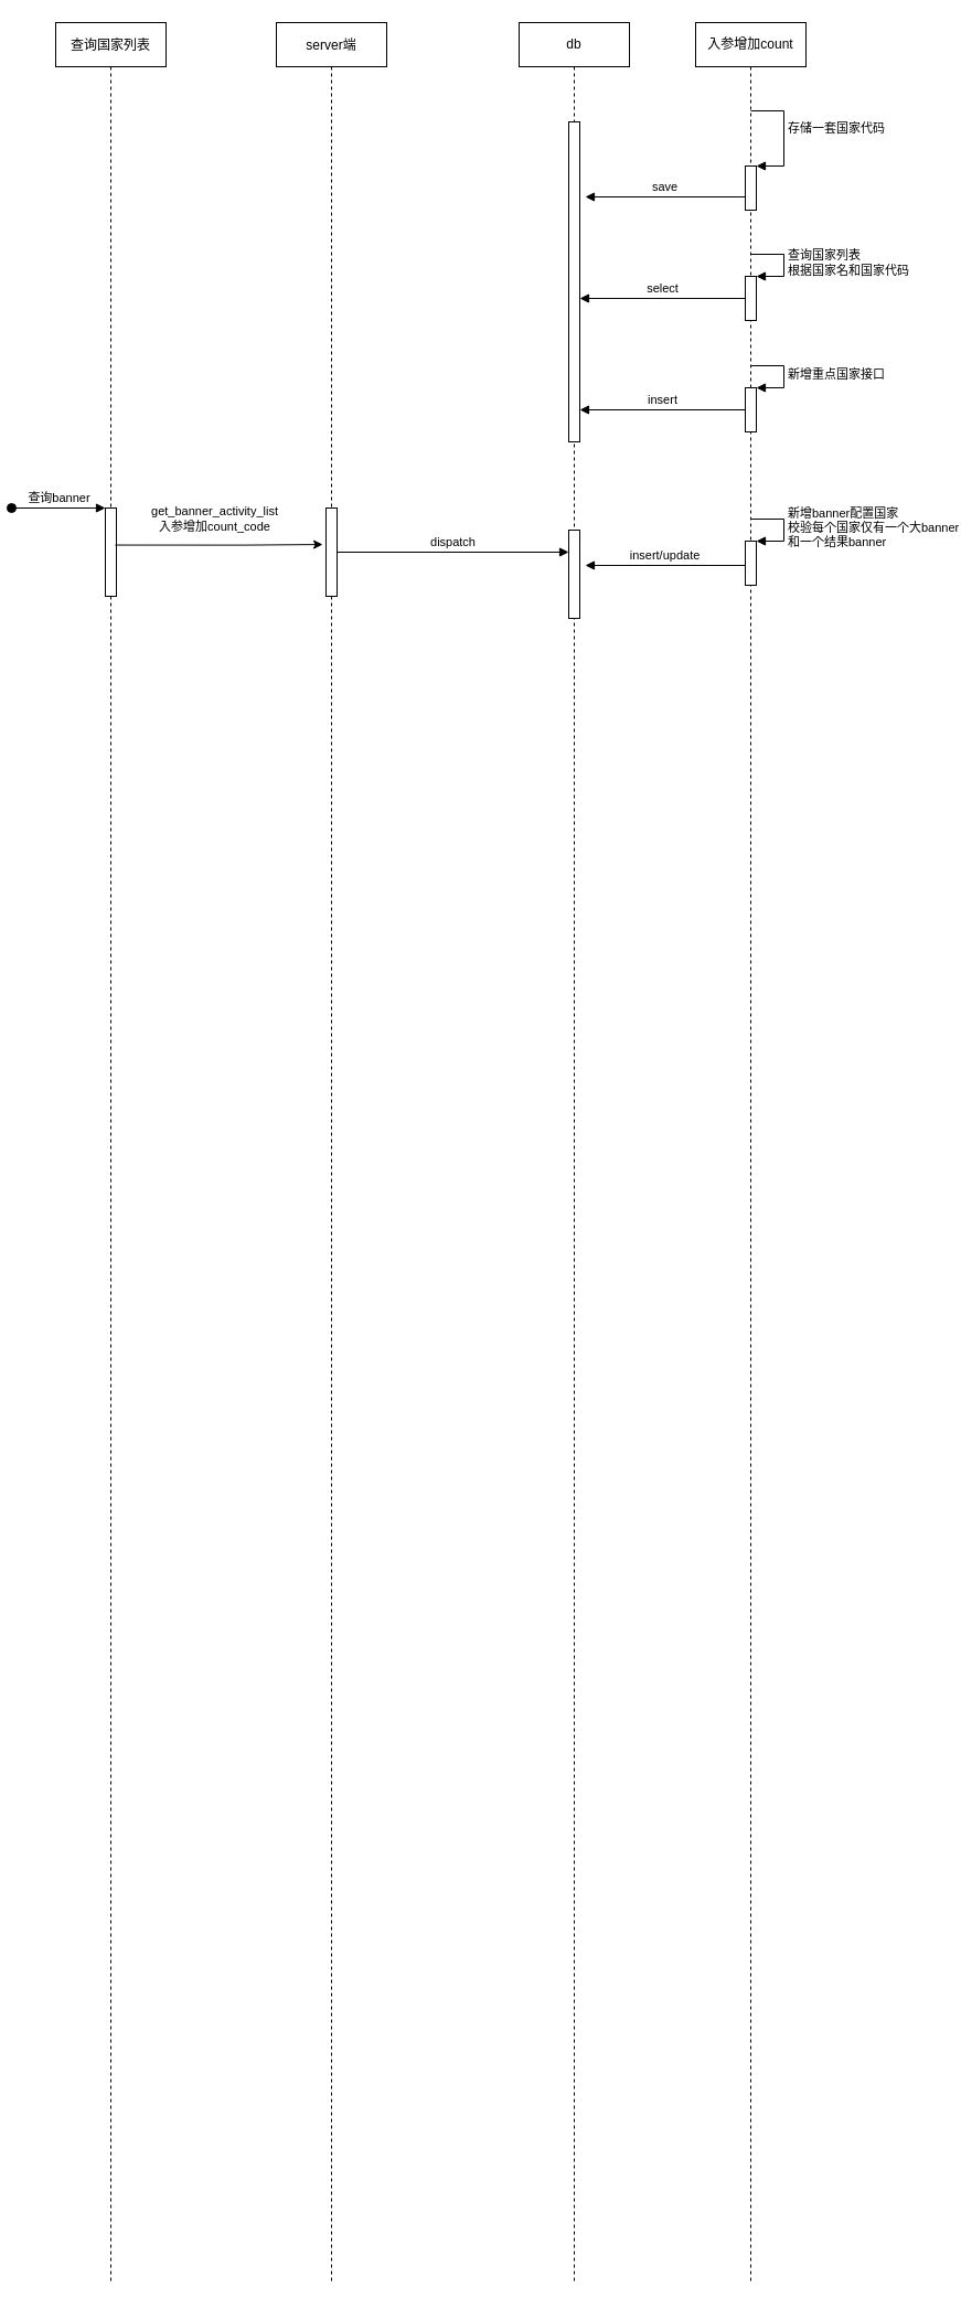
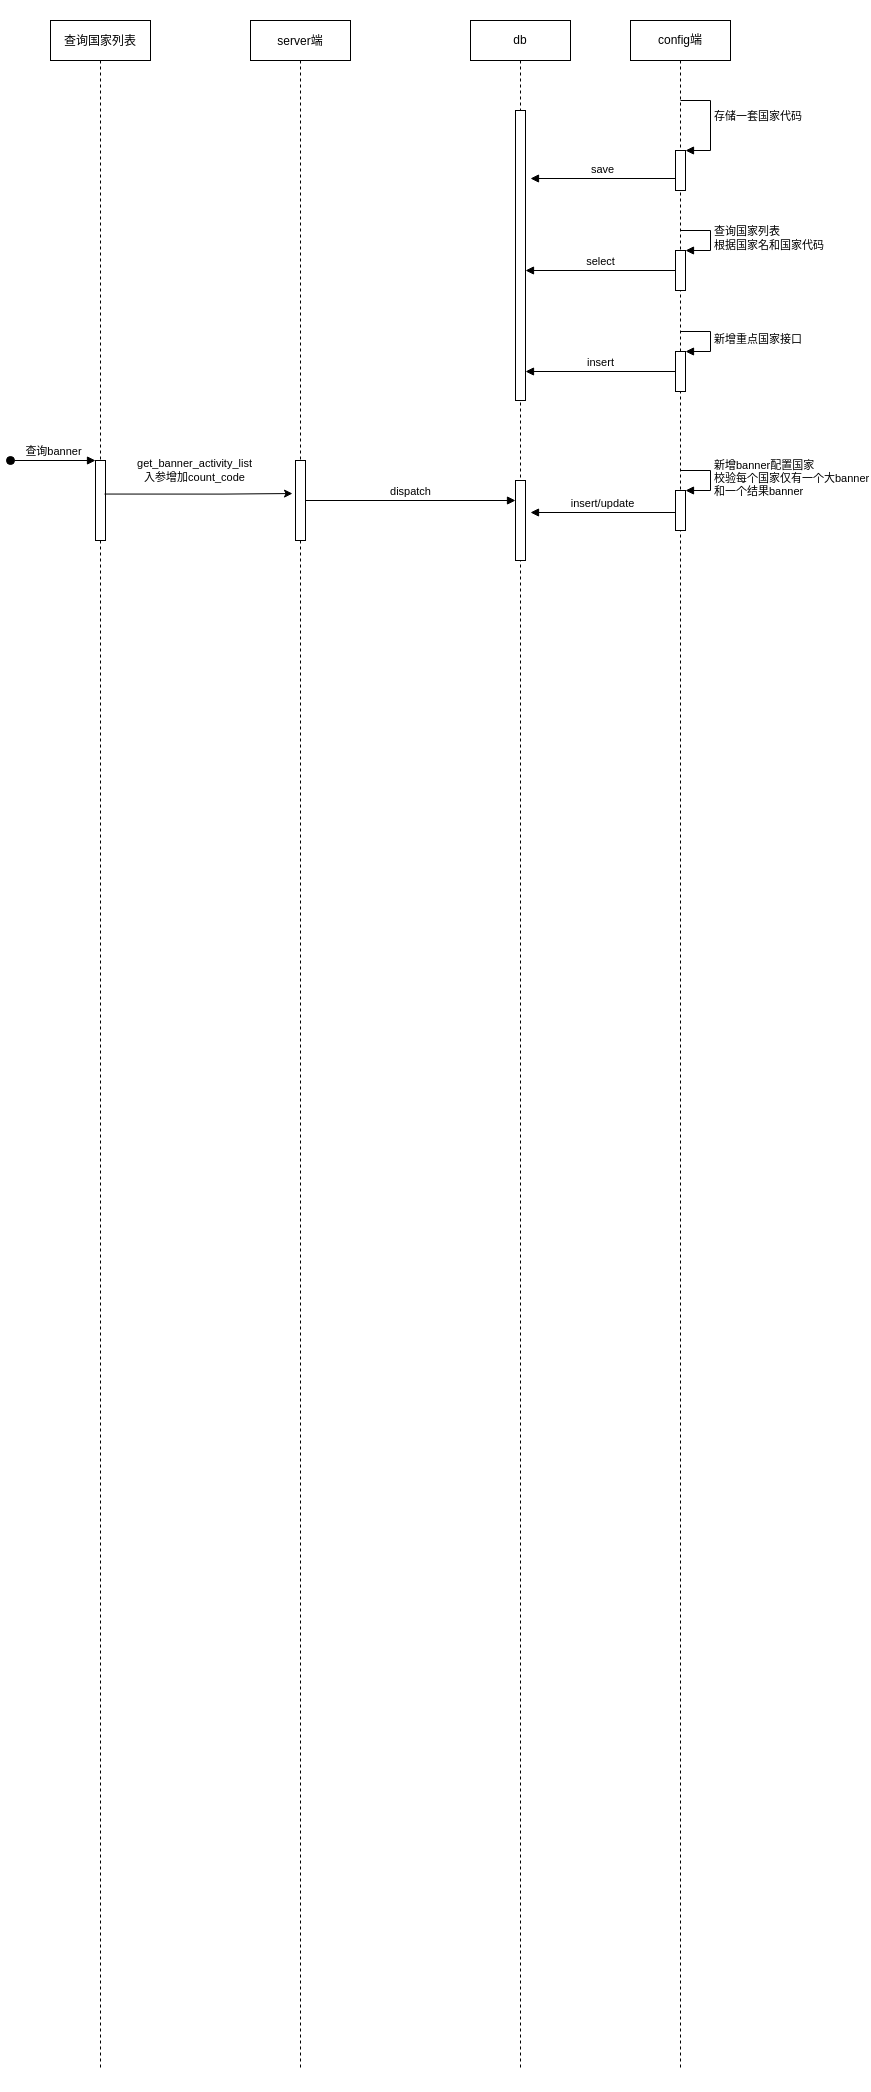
- <mxCell id="10" value="入参增加count" style="shape=umlLifeline;perimeter=lifelinePerimeter;whiteSpace=wrap;html=1;container=1;collapsible=0;recursiveResize=0;outlineConnect=0;" parent="1" vertex="1"><mxGeometry x="600" y="20" width="100" height="2050" as="geometry" /></mxCell>
+ <mxCell id="10" value="config端" style="shape=umlLifeline;perimeter=lifelinePerimeter;whiteSpace=wrap;html=1;container=1;collapsible=0;recursiveResize=0;outlineConnect=0;" parent="1" vertex="1"><mxGeometry x="600" y="20" width="100" height="2050" as="geometry" /></mxCell>
